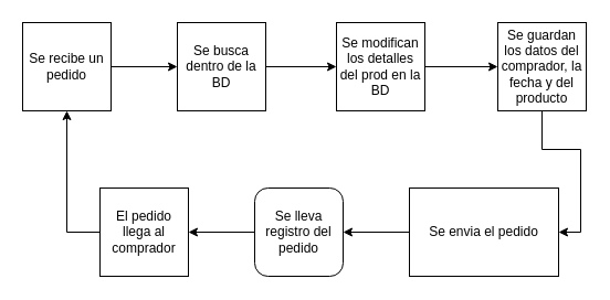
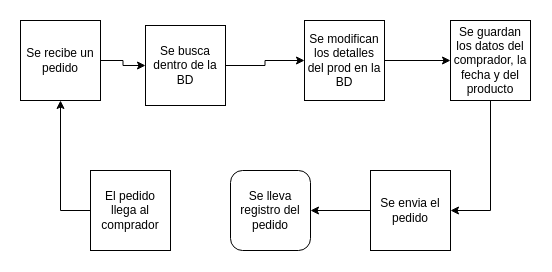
- <mxCell id="5" value="Se busca dentro de la BD" style="whiteSpace=wrap;html=1;aspect=fixed;" parent="1" vertex="1"><mxGeometry x="160" y="20" width="80" height="80" as="geometry" /></mxCell>
+ <mxCell id="5" value="Se busca dentro de la BD" style="whiteSpace=wrap;html=1;aspect=fixed;" parent="1" vertex="1"><mxGeometry x="145" y="25" width="80" height="80" as="geometry" /></mxCell>
- <mxCell id="12" value="" style="edgeStyle=orthogonalEdgeStyle;rounded=0;orthogonalLoop=1;jettySize=auto;html=1;" parent="1" source="13" target="15" edge="1"><mxGeometry relative="1" as="geometry" /></mxCell>
- <mxCell id="11" value="Se envia el pedido" style="whiteSpace=wrap;html=1;aspect=fixed;" parent="1" vertex="1"><mxGeometry x="370" y="170" width="135" height="80" as="geometry" /></mxCell>
+ <mxCell id="11" value="Se envia el pedido" style="whiteSpace=wrap;html=1;aspect=fixed;" parent="1" vertex="1"><mxGeometry x="370" y="170" width="80" height="80" as="geometry" /></mxCell>
